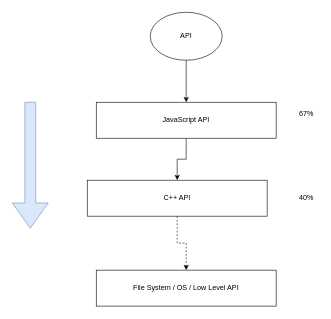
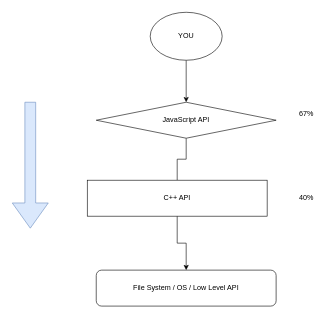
- <mxCell id="8" value="API" style="ellipse;whiteSpace=wrap;html=1;" vertex="1" parent="1"><mxGeometry x="250" y="20" width="120" height="80" as="geometry" /></mxCell>
+ <mxCell id="8" value="YOU" style="ellipse;whiteSpace=wrap;html=1;" vertex="1" parent="1"><mxGeometry x="250" y="20" width="120" height="80" as="geometry" /></mxCell>
- <mxCell id="3" value="JavaScript API" style="rounded=0;whiteSpace=wrap;html=1;" parent="1" vertex="1"><mxGeometry x="160" y="170" width="300" height="60" as="geometry" /></mxCell>
+ <mxCell id="3" value="JavaScript API" style="rhombus;whiteSpace=wrap;html=1;" parent="1" vertex="1"><mxGeometry x="160" y="170" width="300" height="60" as="geometry" /></mxCell>
- <mxCell id="2" value="" style="edgeStyle=orthogonalEdgeStyle;rounded=0;orthogonalLoop=1;jettySize=auto;html=1;" edge="1" parent="1" source="3" target="5"><mxGeometry relative="1" as="geometry" /></mxCell>
+ <mxCell id="2" value="" style="edgeStyle=orthogonalEdgeStyle;rounded=0;orthogonalLoop=1;jettySize=auto;html=1;endArrow=none;" edge="1" parent="1" source="3" target="5"><mxGeometry relative="1" as="geometry" /></mxCell>
- <mxCell id="4" value="" style="edgeStyle=orthogonalEdgeStyle;rounded=0;orthogonalLoop=1;jettySize=auto;html=1;dashed=1;" edge="1" parent="1" source="5" target="6"><mxGeometry relative="1" as="geometry" /></mxCell>
+ <mxCell id="4" value="" style="edgeStyle=orthogonalEdgeStyle;rounded=0;orthogonalLoop=1;jettySize=auto;html=1;" edge="1" parent="1" source="5" target="6"><mxGeometry relative="1" as="geometry" /></mxCell>
- <mxCell id="6" value="File System / OS / Low Level API" style="rounded=0;whiteSpace=wrap;html=1;" vertex="1" parent="1"><mxGeometry x="160" y="450" width="300" height="60" as="geometry" /></mxCell>
+ <mxCell id="6" value="File System / OS / Low Level API" style="whiteSpace=wrap;html=1;rounded=1;" vertex="1" parent="1"><mxGeometry x="160" y="450" width="300" height="60" as="geometry" /></mxCell>
